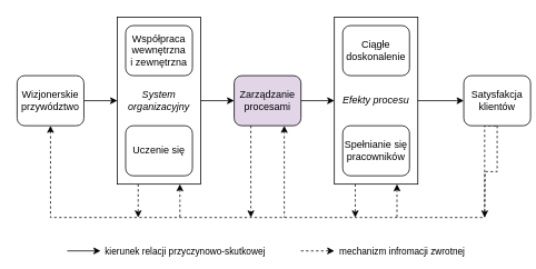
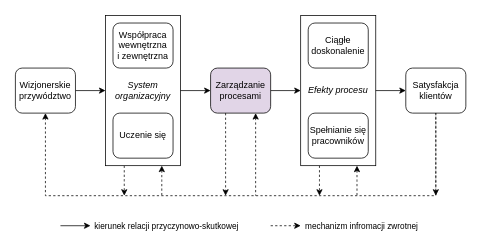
- <mxCell id="22" value="Satysfakcja klientów" style="rounded=1;whiteSpace=wrap;html=1;" vertex="1" parent="1"><mxGeometry x="555" y="90" width="80" height="60" as="geometry" /></mxCell>
+ <mxCell id="22" value="Satysfakcja klientów" style="rounded=1;whiteSpace=wrap;html=1;" vertex="1" parent="1"><mxGeometry x="540" y="90" width="80" height="60" as="geometry" /></mxCell>
